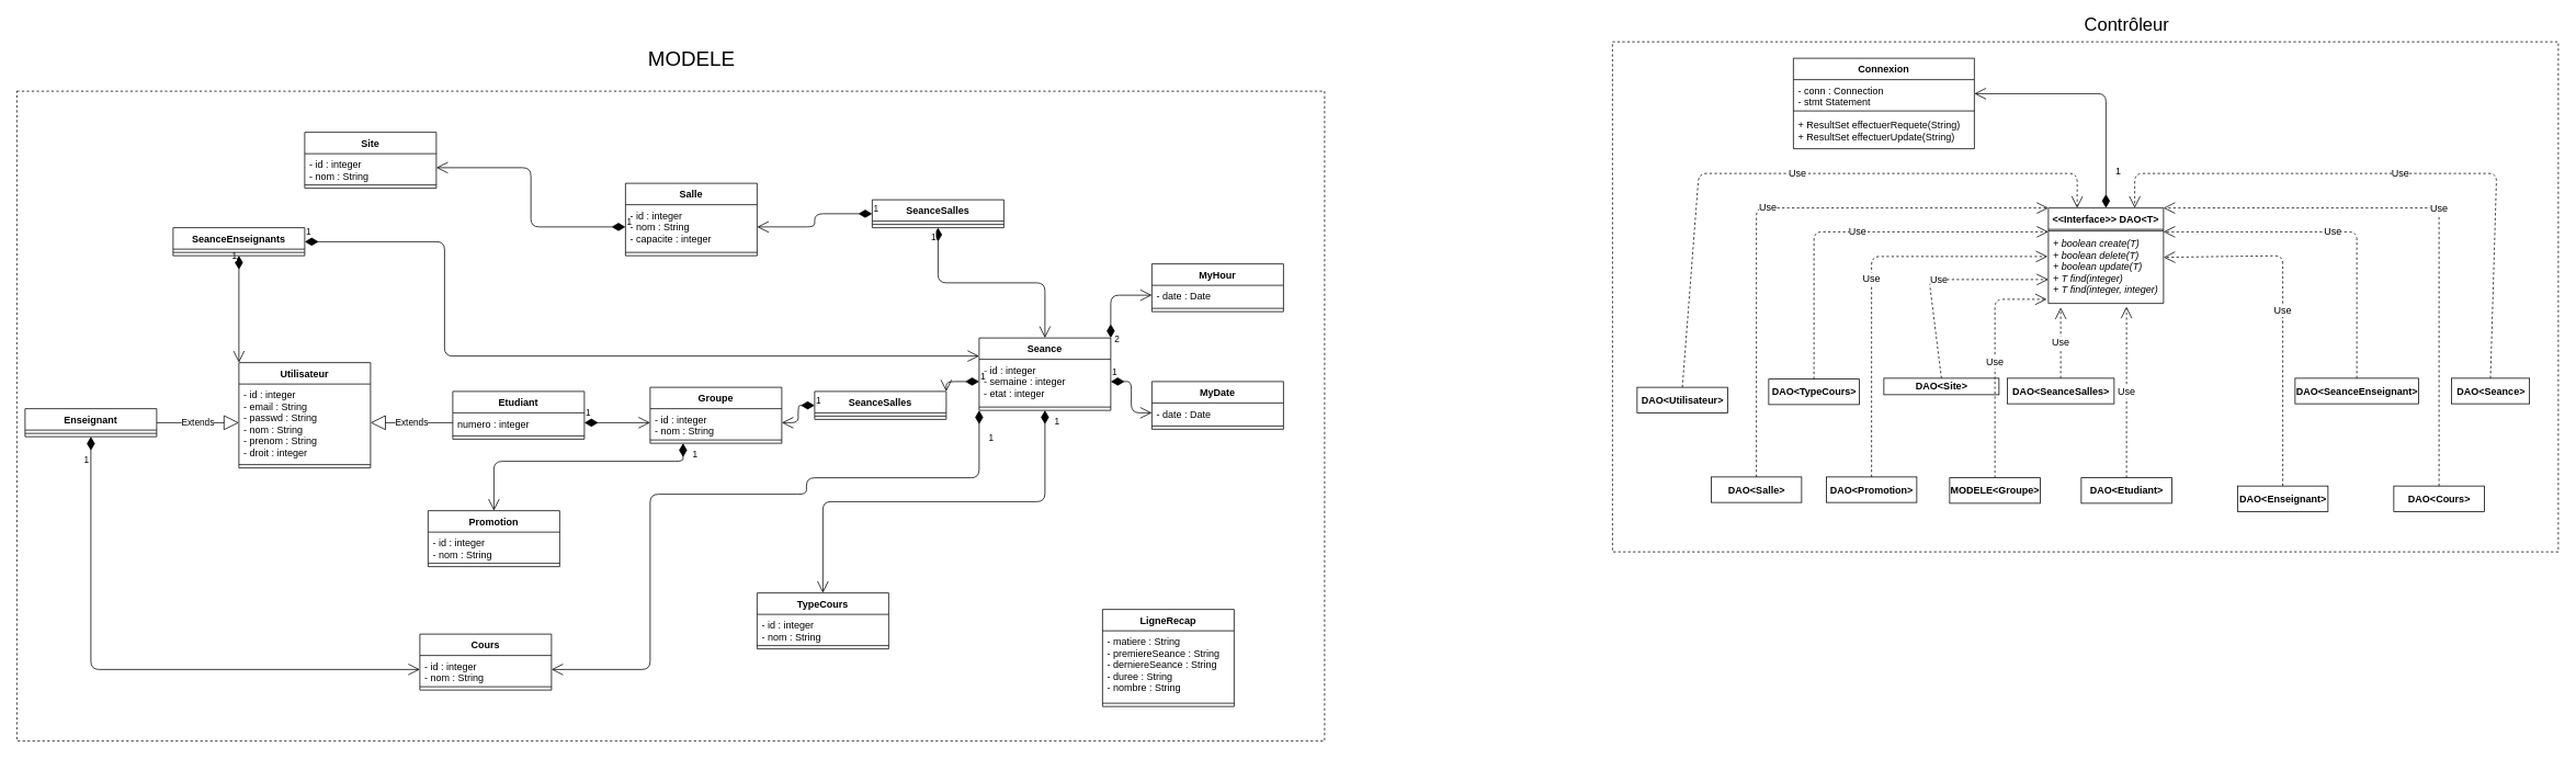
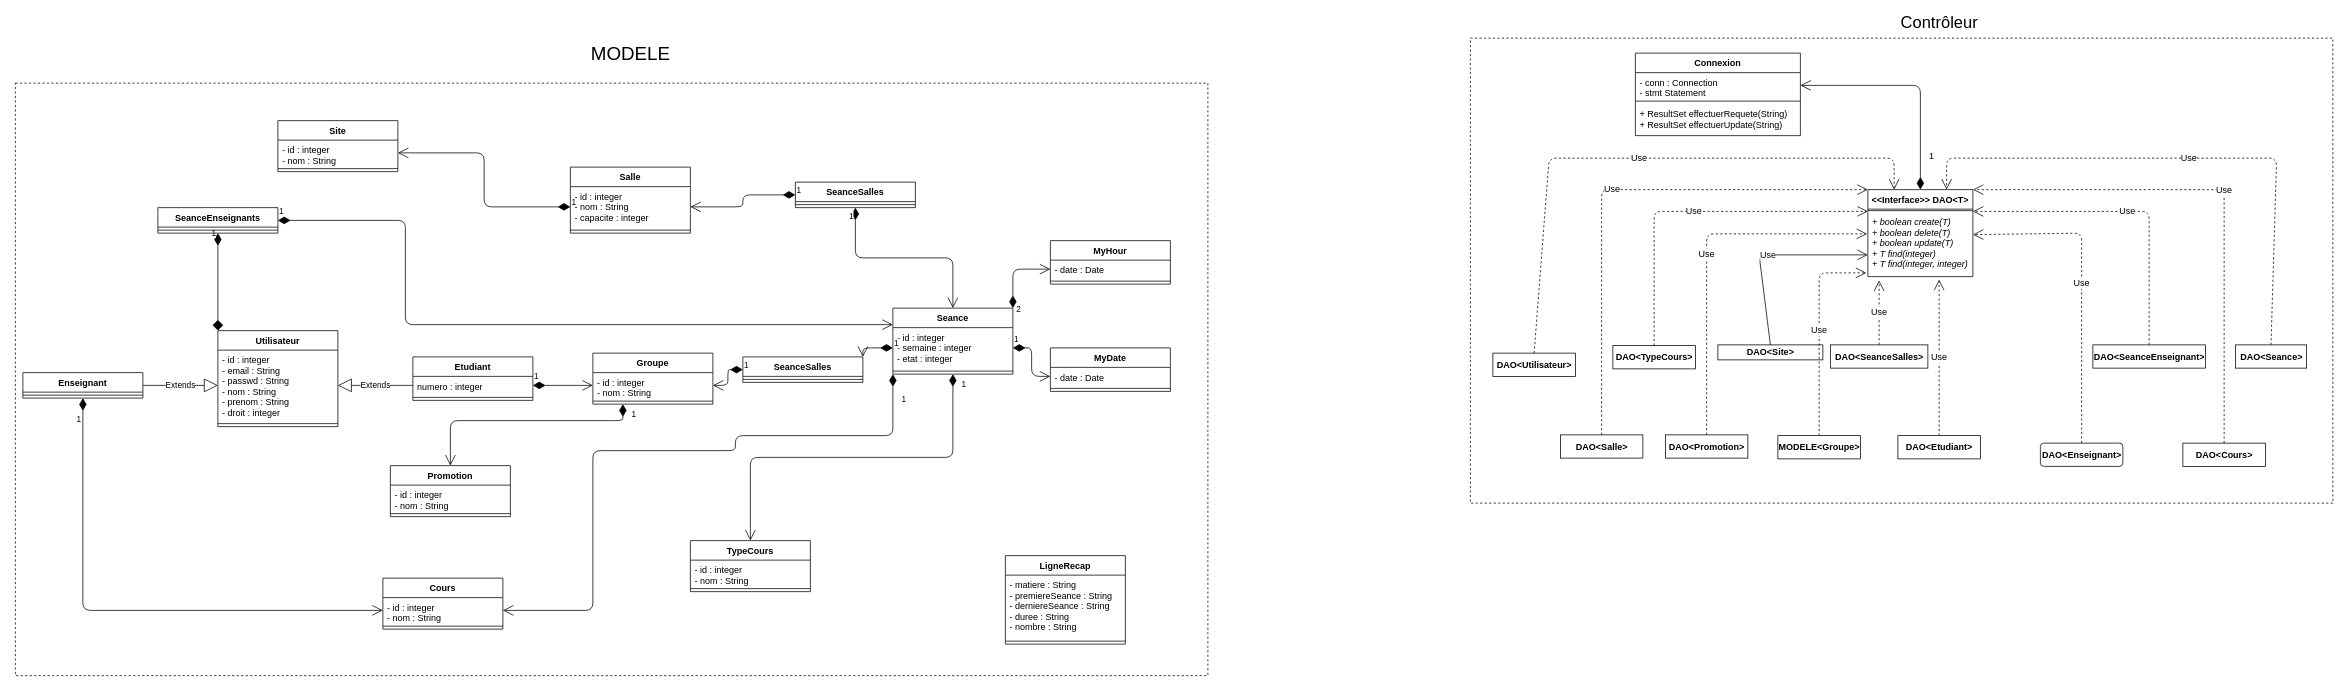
- <mxCell id="92" value="Use" style="endArrow=open;endSize=12;dashed=1;html=1;fontSize=12;entryX=0;entryY=0.663;entryDx=0;entryDy=0;entryPerimeter=0;exitX=0.5;exitY=0;exitDx=0;exitDy=0;" edge="1" parent="1" source="73" target="84"><mxGeometry width="160" relative="1" as="geometry"><mxPoint x="1860" y="440" as="sourcePoint" /><mxPoint x="2020" y="440" as="targetPoint" /><Array as="points"><mxPoint x="2345" y="339" /></Array></mxGeometry></mxCell>
+ <mxCell id="92" value="Use" style="endArrow=open;endSize=12;dashed=0;html=1;fontSize=12;entryX=0;entryY=0.663;entryDx=0;entryDy=0;entryPerimeter=0;exitX=0.5;exitY=0;exitDx=0;exitDy=0;" edge="1" parent="1" source="73" target="84"><mxGeometry width="160" relative="1" as="geometry"><mxPoint x="1860" y="440" as="sourcePoint" /><mxPoint x="2020" y="440" as="targetPoint" /><Array as="points"><mxPoint x="2345" y="339" /></Array></mxGeometry></mxCell>
- <mxCell id="32" value="1" style="endArrow=open;html=1;endSize=12;startArrow=diamondThin;startSize=14;startFill=1;edgeStyle=orthogonalEdgeStyle;align=left;verticalAlign=bottom;exitX=0.5;exitY=1;exitDx=0;exitDy=0;entryX=0;entryY=0;entryDx=0;entryDy=0;" edge="1" parent="1" source="33" target="9"><mxGeometry x="-0.846" y="-10" relative="1" as="geometry"><mxPoint x="310" y="350" as="sourcePoint" /><mxPoint x="150" y="350" as="targetPoint" /><mxPoint y="-1" as="offset" /></mxGeometry></mxCell>
+ <mxCell id="32" value="1" style="endArrow=diamond;html=1;endSize=12;startArrow=diamondThin;startSize=14;startFill=1;edgeStyle=orthogonalEdgeStyle;align=left;verticalAlign=bottom;exitX=0.5;exitY=1;exitDx=0;exitDy=0;entryX=0;entryY=0;entryDx=0;entryDy=0;" edge="1" parent="1" source="33" target="9"><mxGeometry x="-0.846" y="-10" relative="1" as="geometry"><mxPoint x="310" y="350" as="sourcePoint" /><mxPoint x="150" y="350" as="targetPoint" /><mxPoint y="-1" as="offset" /></mxGeometry></mxCell>
- <mxCell id="81" value="DAO&amp;lt;Enseignant&amp;gt;" style="html=1;fillColor=none;fontSize=12;fontStyle=1" vertex="1" parent="1"><mxGeometry x="2720" y="590" width="110" height="31" as="geometry" /></mxCell>
+ <mxCell id="81" value="DAO&amp;lt;Enseignant&amp;gt;" style="html=1;fillColor=none;fontSize=12;fontStyle=1;rounded=1;" vertex="1" parent="1"><mxGeometry x="2720" y="590" width="110" height="31" as="geometry" /></mxCell>
